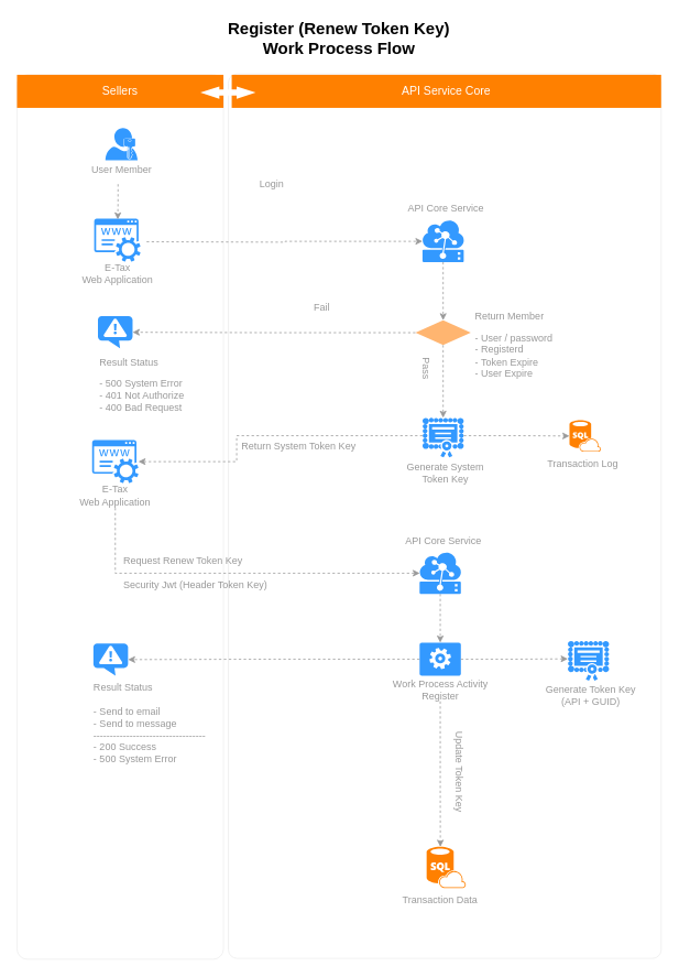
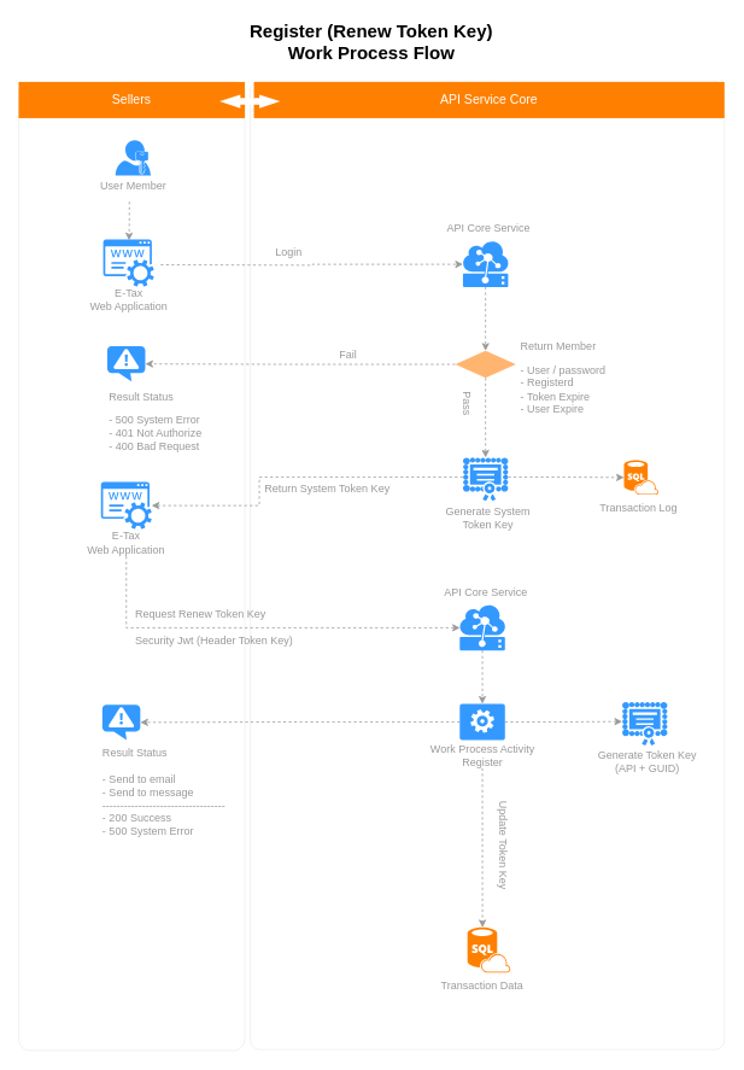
- <mxCell id="15" value="Login" style="text;html=1;strokeColor=none;fillColor=none;align=left;verticalAlign=middle;whiteSpace=wrap;rounded=0;fontSize=12;fontColor=#999999;" parent="1" vertex="1"><mxGeometry x="312" y="213" width="59" height="20" as="geometry" /></mxCell>
+ <mxCell id="15" value="Login" style="text;html=1;strokeColor=none;fillColor=none;align=left;verticalAlign=middle;whiteSpace=wrap;rounded=0;fontSize=12;fontColor=#999999;" parent="1" vertex="1"><mxGeometry x="302" y="268" width="59" height="20" as="geometry" /></mxCell>
- <mxCell id="31" value="Fail" style="text;html=1;strokeColor=none;fillColor=none;align=center;verticalAlign=middle;whiteSpace=wrap;rounded=0;fontSize=12;fontColor=#999999;" parent="1" vertex="1"><mxGeometry x="285" y="362" width="209" height="20" as="geometry" /></mxCell>
+ <mxCell id="31" value="Fail" style="text;html=1;strokeColor=none;fillColor=none;align=center;verticalAlign=middle;whiteSpace=wrap;rounded=0;fontSize=12;fontColor=#999999;" parent="1" vertex="1"><mxGeometry x="280" y="382" width="209" height="20" as="geometry" /></mxCell>
